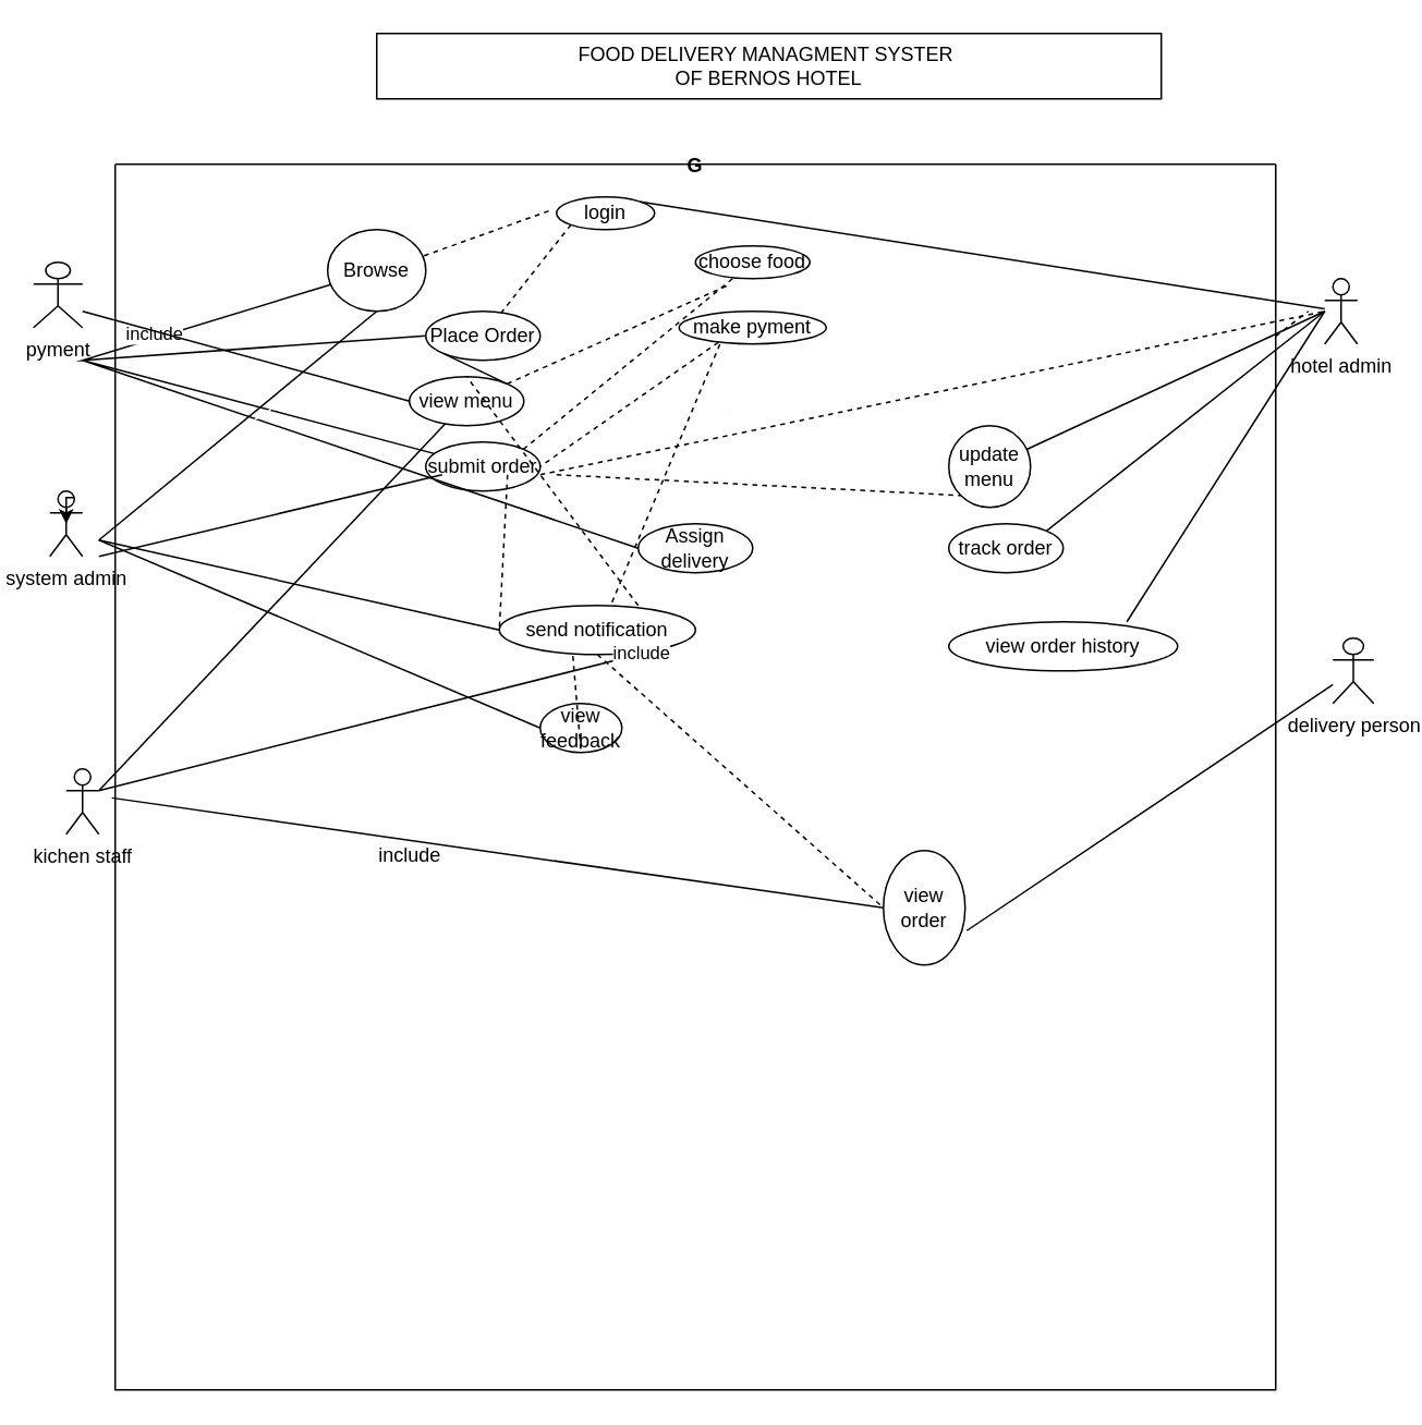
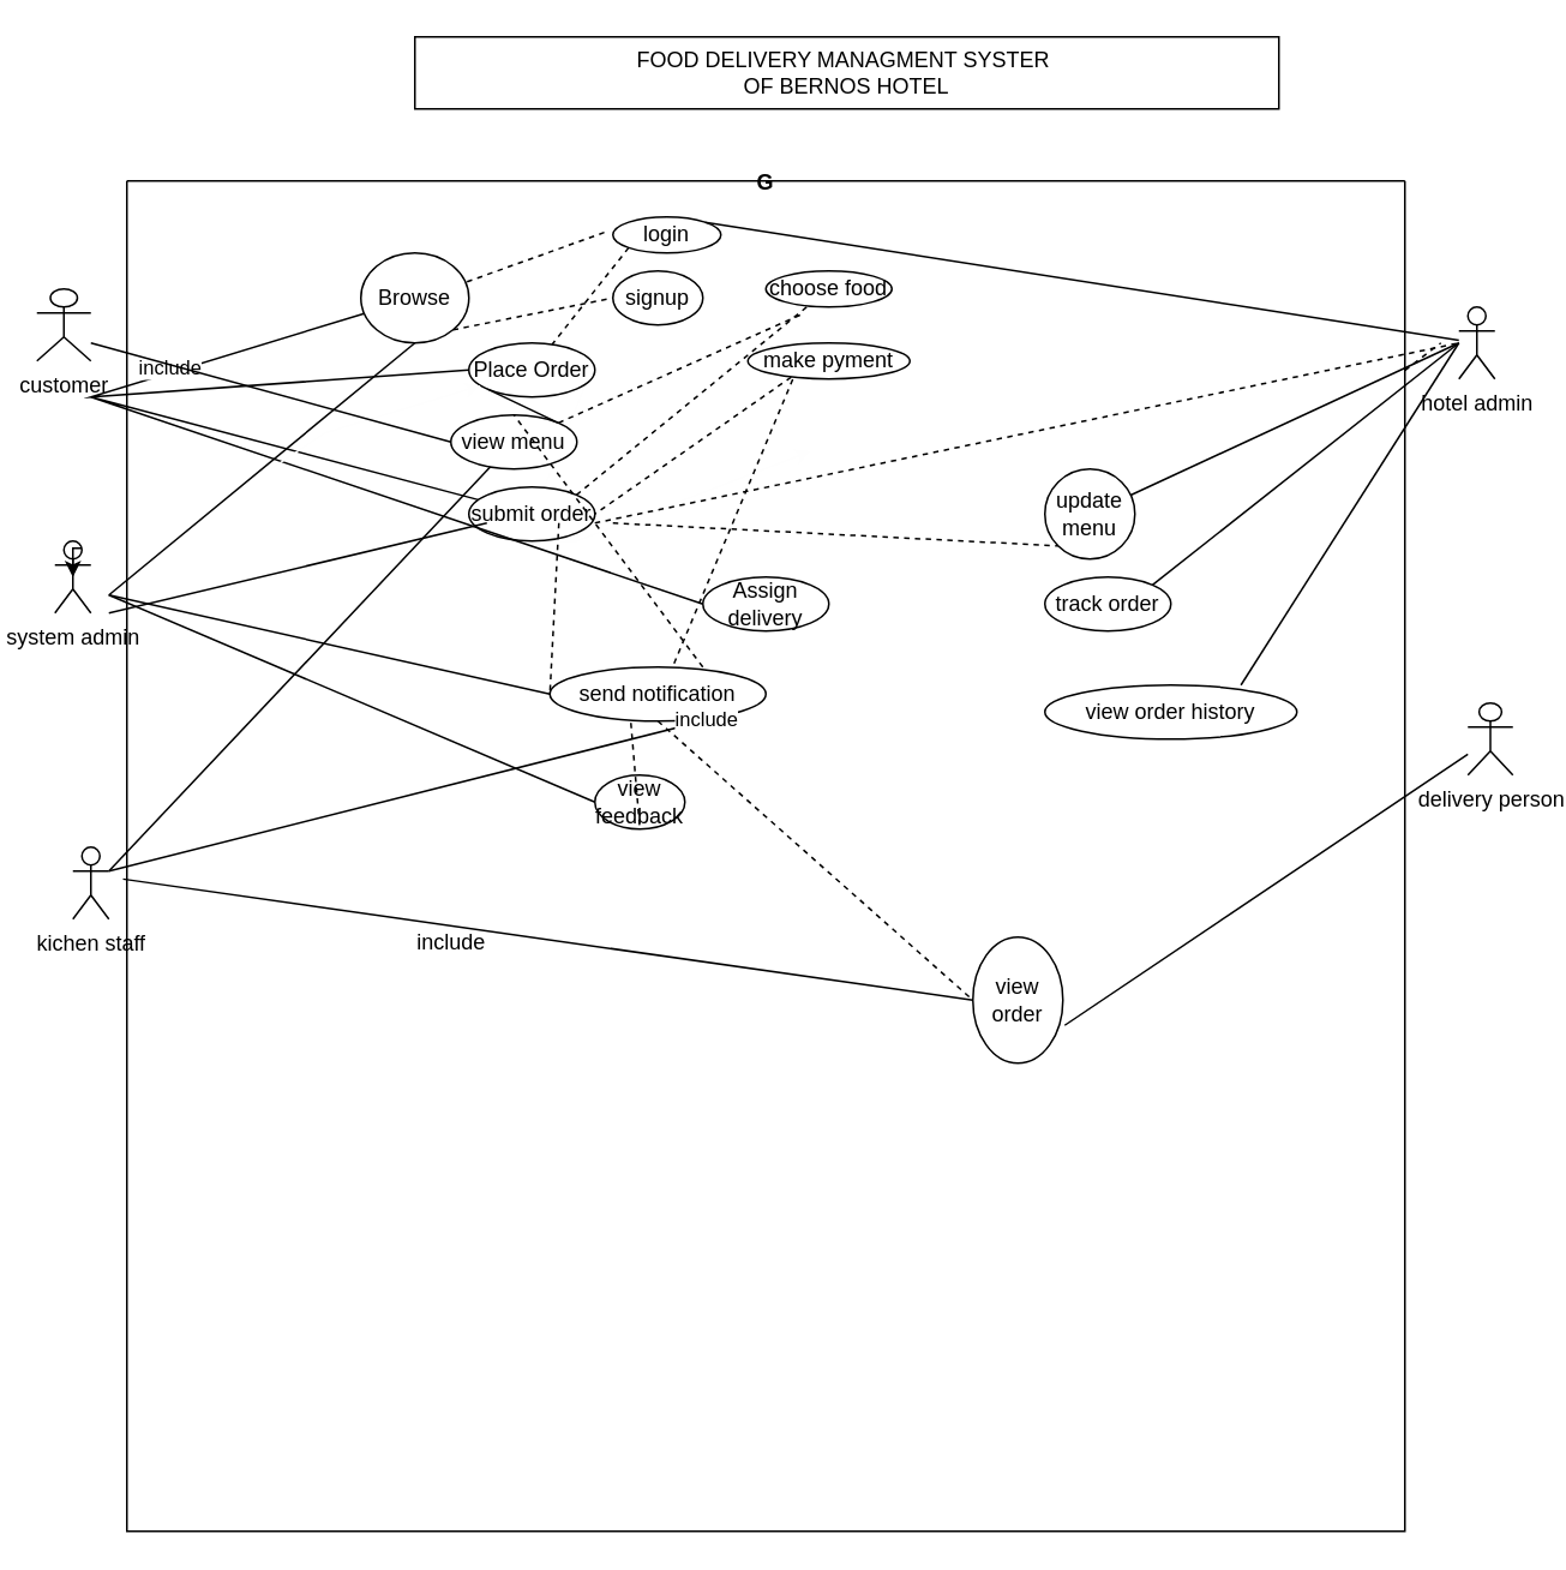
+ <mxCell id="14" value="signup" style="ellipse;whiteSpace=wrap;html=1;" parent="4" vertex="1"><mxGeometry x="270" y="50" width="50" height="30" as="geometry" /></mxCell>
+ <mxCell id="13" value="" style="endArrow=none;dashed=1;html=1;rounded=0;exitX=1;exitY=1;exitDx=0;exitDy=0;entryX=0;entryY=0.5;entryDx=0;entryDy=0;" parent="4" source="5" target="14" edge="1"><mxGeometry width="50" height="50" relative="1" as="geometry"><mxPoint x="470" y="300" as="sourcePoint" /><mxPoint x="520" y="250" as="targetPoint" /></mxGeometry></mxCell>
- <mxCell id="32" value="pyment" style="shape=umlActor;verticalLabelPosition=bottom;verticalAlign=top;html=1;outlineConnect=0;" parent="1" vertex="1"><mxGeometry x="20" y="160" width="30" height="40" as="geometry" /></mxCell>
+ <mxCell id="32" value="customer" style="shape=umlActor;verticalLabelPosition=bottom;verticalAlign=top;html=1;outlineConnect=0;" parent="1" vertex="1"><mxGeometry x="20" y="160" width="30" height="40" as="geometry" /></mxCell>
